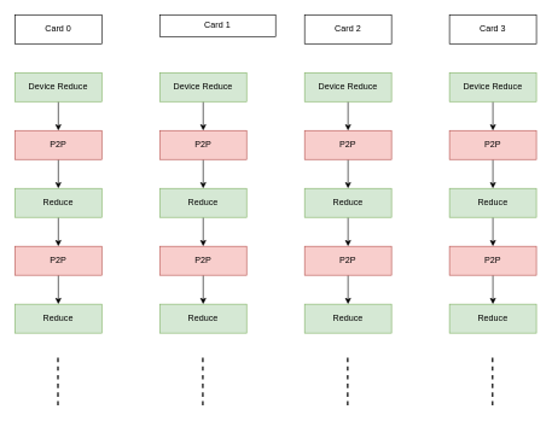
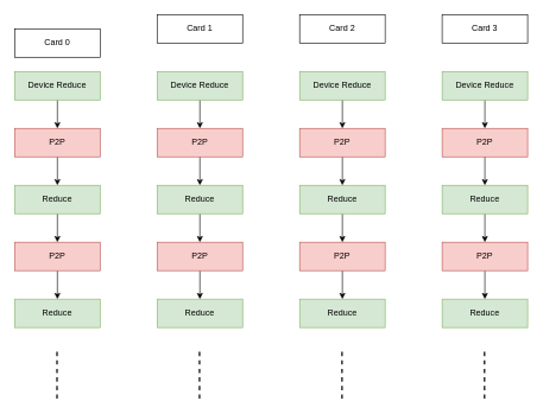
- <mxCell id="39" value="Card 1" style="rounded=0;whiteSpace=wrap;html=1;" vertex="1" parent="1"><mxGeometry x="220" y="20" width="160" height="30" as="geometry" /></mxCell>
+ <mxCell id="39" value="Card 1" style="rounded=0;whiteSpace=wrap;html=1;" vertex="1" parent="1"><mxGeometry x="220" width="120" height="40" as="geometry" y="20" /></mxCell>
- <mxCell id="38" value="Card 0" style="rounded=0;whiteSpace=wrap;html=1;" vertex="1" parent="1"><mxGeometry x="20" width="120" height="40" as="geometry" y="20" /></mxCell>
+ <mxCell id="38" value="Card 0" style="rounded=0;whiteSpace=wrap;html=1;" vertex="1" parent="1"><mxGeometry x="20" y="40" width="120" height="40" as="geometry" /></mxCell>
